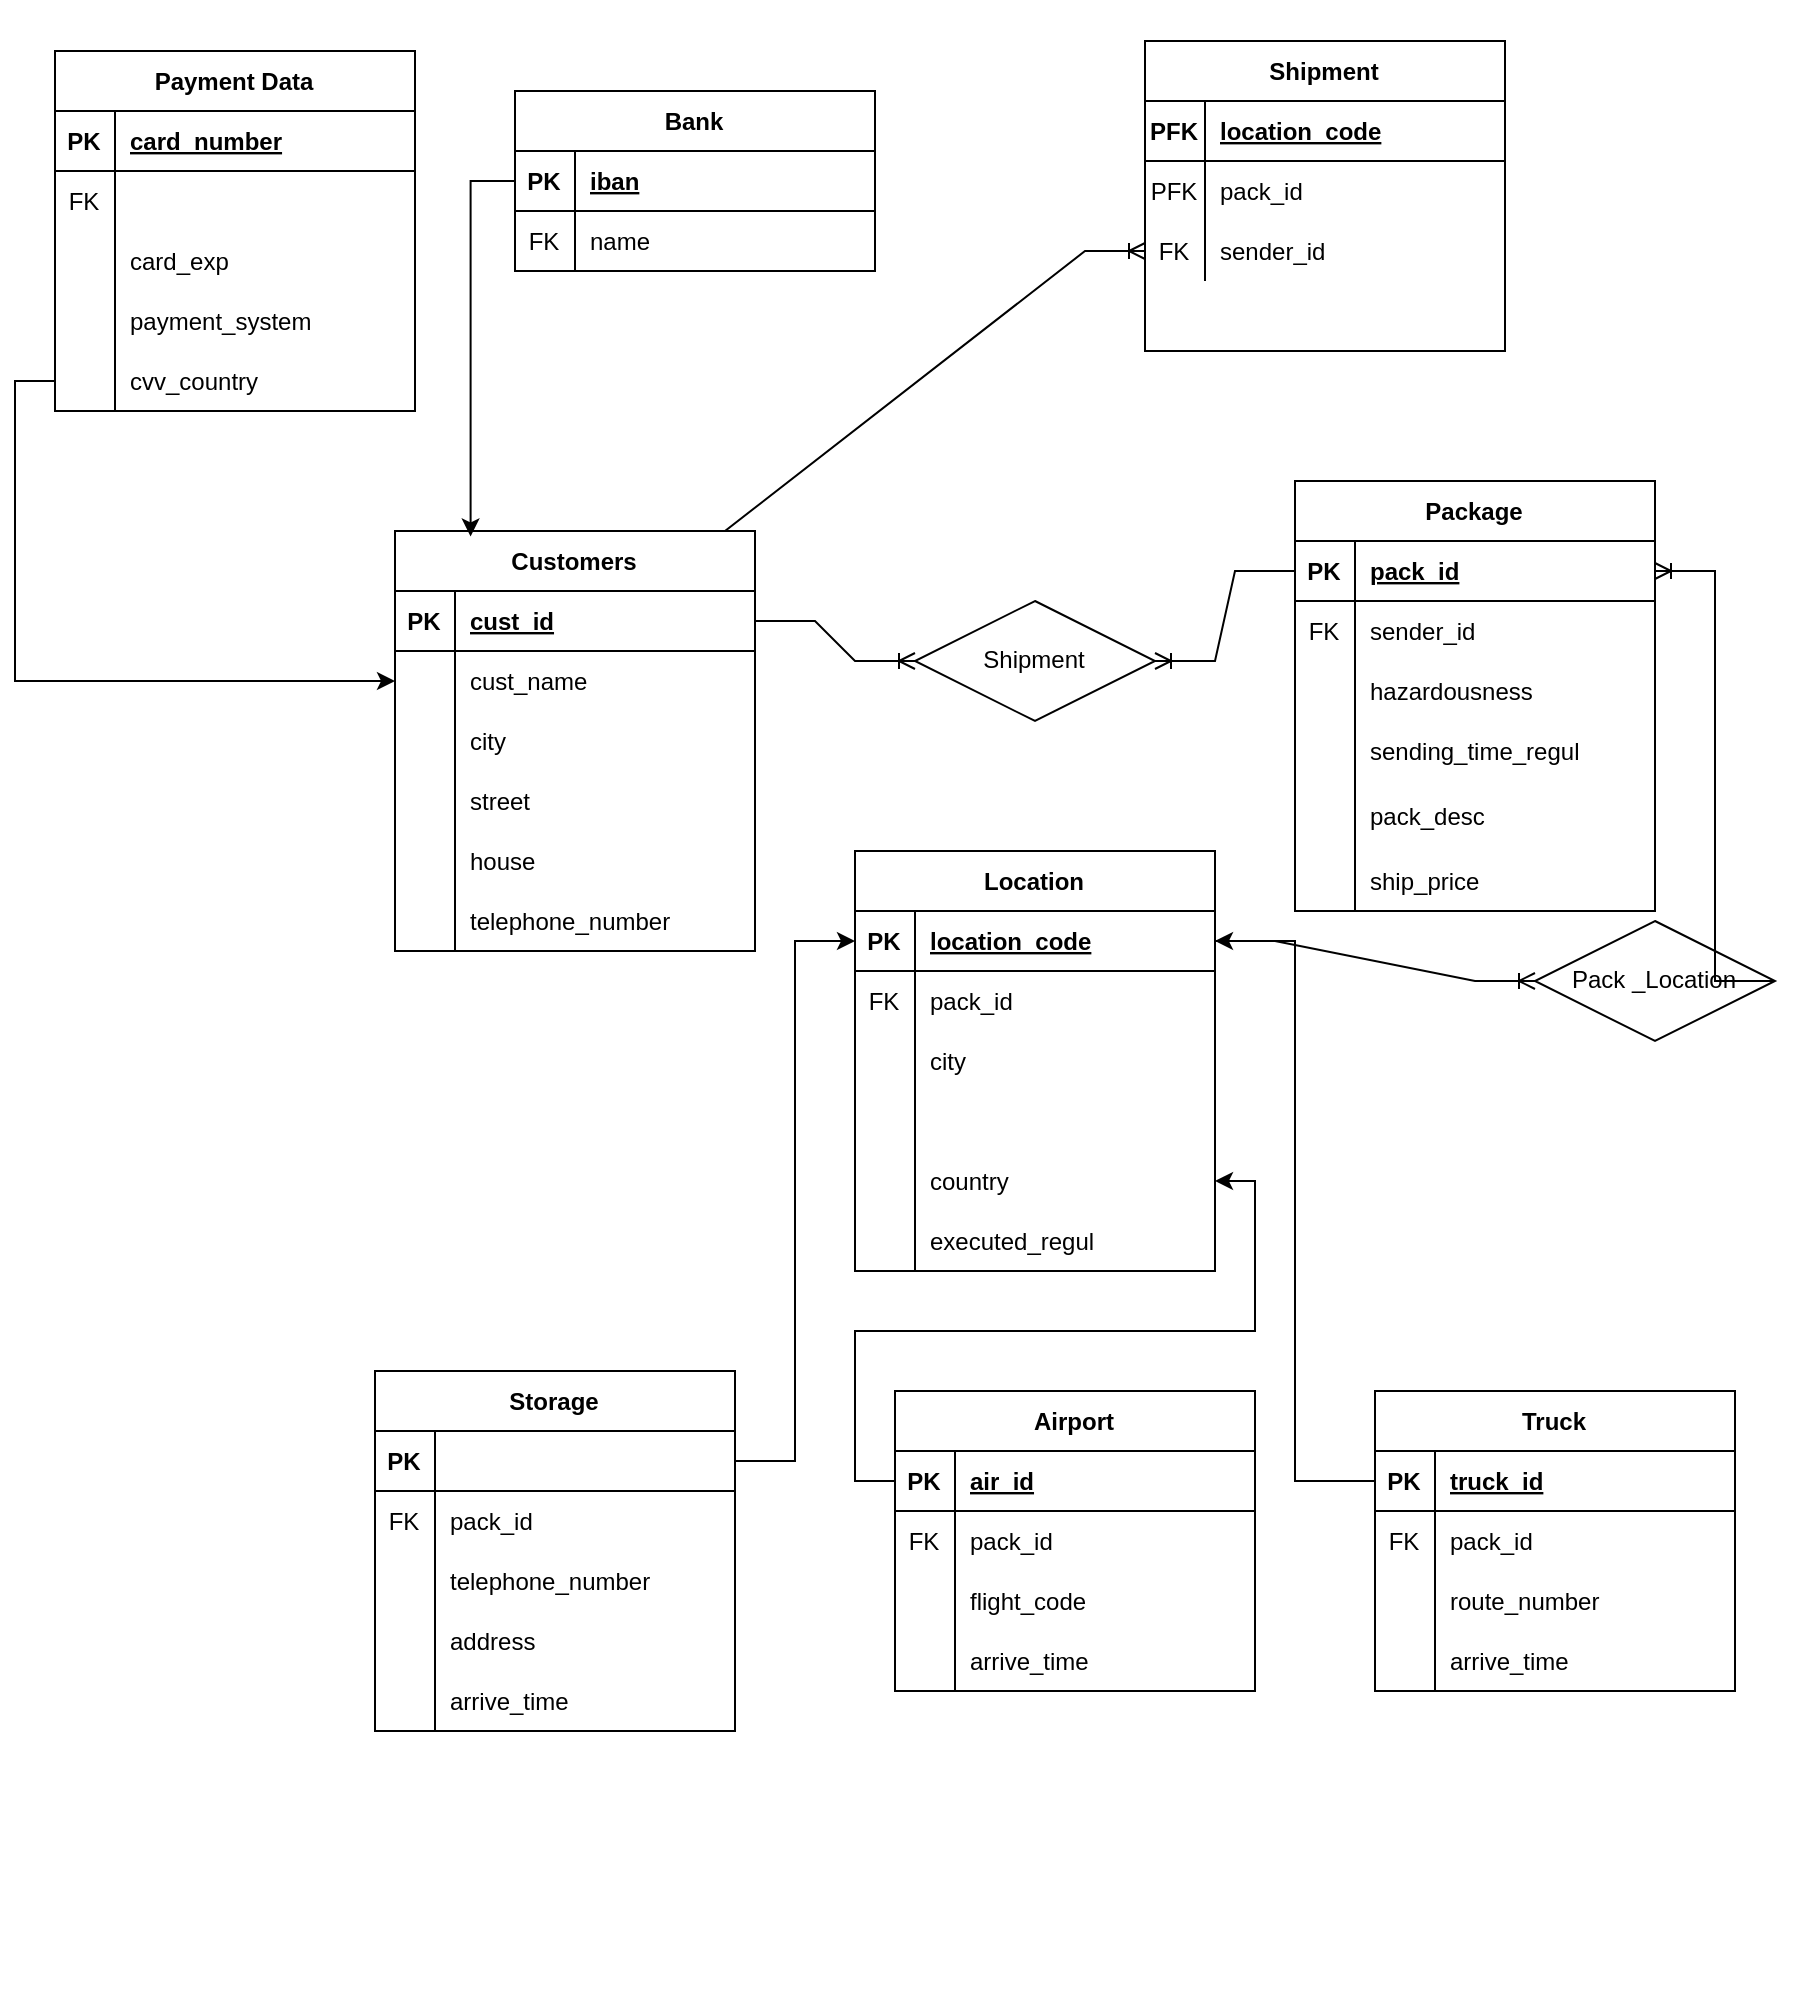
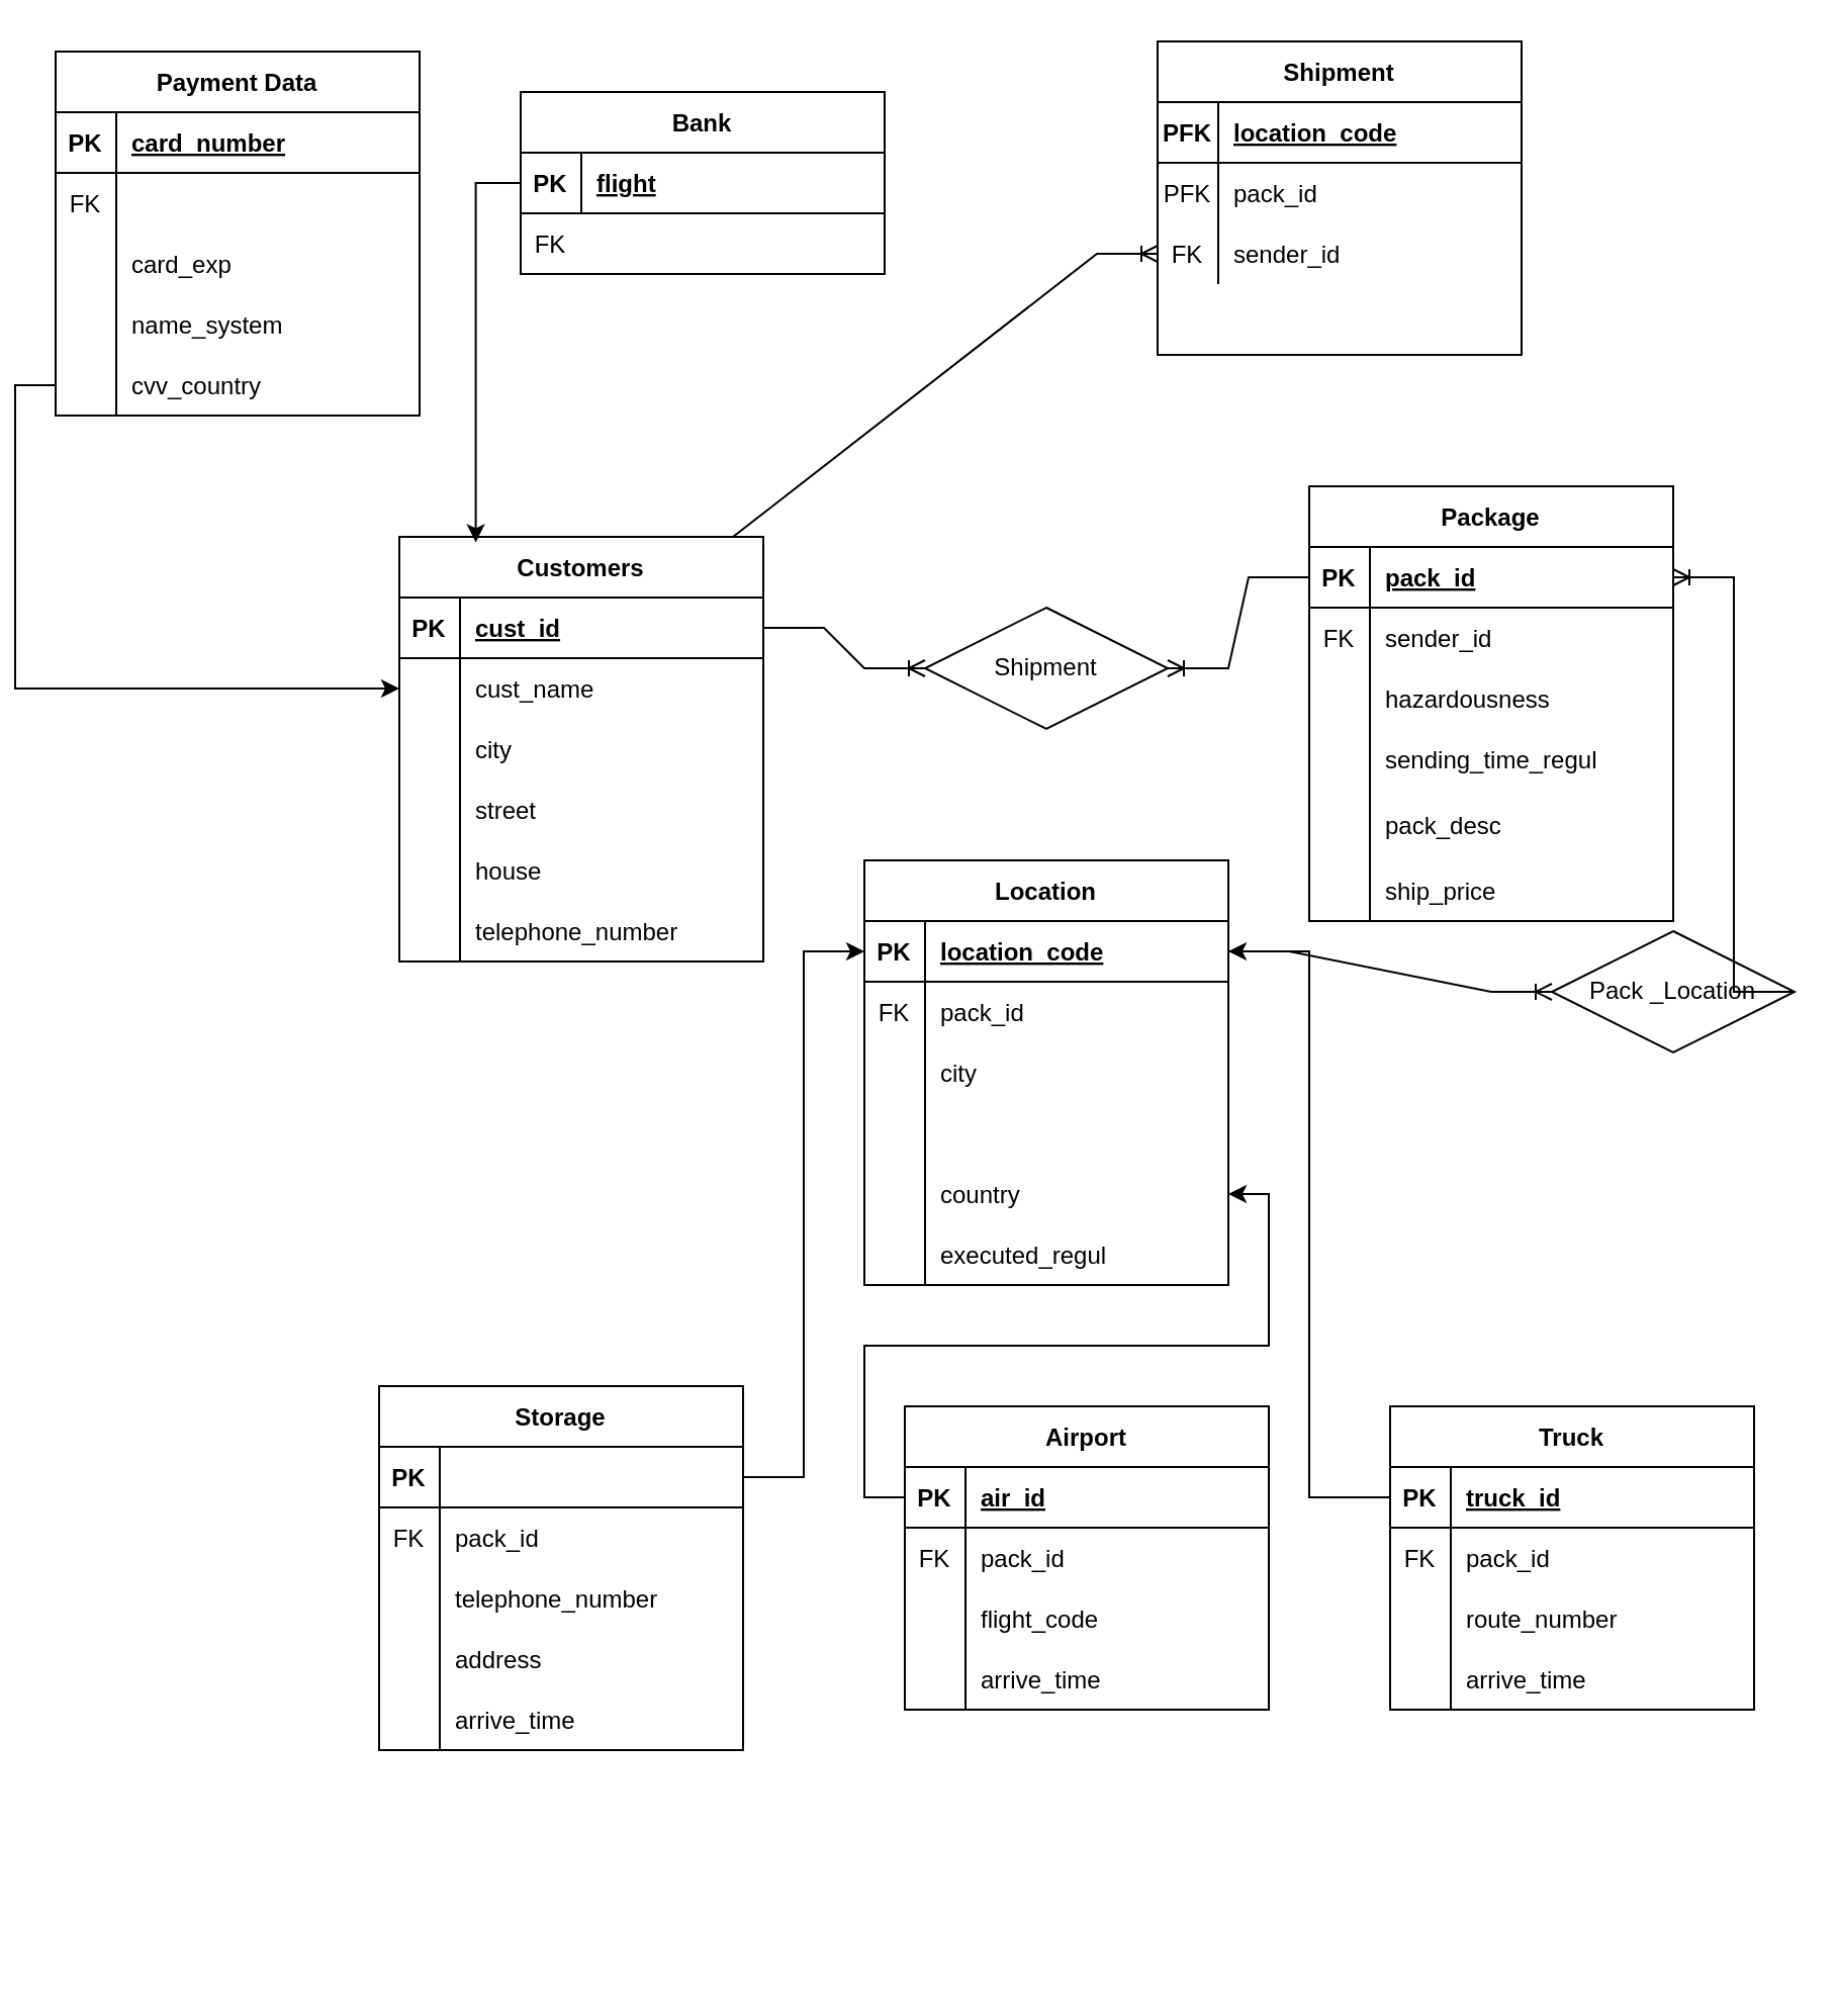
- <mxCell id="59" value="iban" style="shape=partialRectangle;connectable=0;fillColor=none;top=0;left=0;bottom=0;right=0;align=left;spacingLeft=6;fontStyle=5;overflow=hidden;" parent="57" vertex="1"><mxGeometry x="30" width="150" height="30" as="geometry"><mxRectangle width="150" height="30" as="alternateBounds" /></mxGeometry></mxCell>
+ <mxCell id="59" value="flight" style="shape=partialRectangle;connectable=0;fillColor=none;top=0;left=0;bottom=0;right=0;align=left;spacingLeft=6;fontStyle=5;overflow=hidden;" parent="57" vertex="1"><mxGeometry x="30" width="150" height="30" as="geometry"><mxRectangle width="150" height="30" as="alternateBounds" /></mxGeometry></mxCell>
- <mxCell id="62" value="name" style="shape=partialRectangle;connectable=0;fillColor=none;top=0;left=0;bottom=0;right=0;align=left;spacingLeft=6;overflow=hidden;" parent="60" vertex="1"><mxGeometry x="30" width="150" height="30" as="geometry"><mxRectangle width="150" height="30" as="alternateBounds" /></mxGeometry></mxCell>
- <mxCell id="52" value="payment_system" style="shape=partialRectangle;connectable=0;fillColor=none;top=0;left=0;bottom=0;right=0;align=left;spacingLeft=6;overflow=hidden;" parent="50" vertex="1"><mxGeometry x="30" width="150" height="30" as="geometry"><mxRectangle width="150" height="30" as="alternateBounds" /></mxGeometry></mxCell>
+ <mxCell id="52" value="name_system" style="shape=partialRectangle;connectable=0;fillColor=none;top=0;left=0;bottom=0;right=0;align=left;spacingLeft=6;overflow=hidden;" parent="50" vertex="1"><mxGeometry x="30" width="150" height="30" as="geometry"><mxRectangle width="150" height="30" as="alternateBounds" /></mxGeometry></mxCell>
